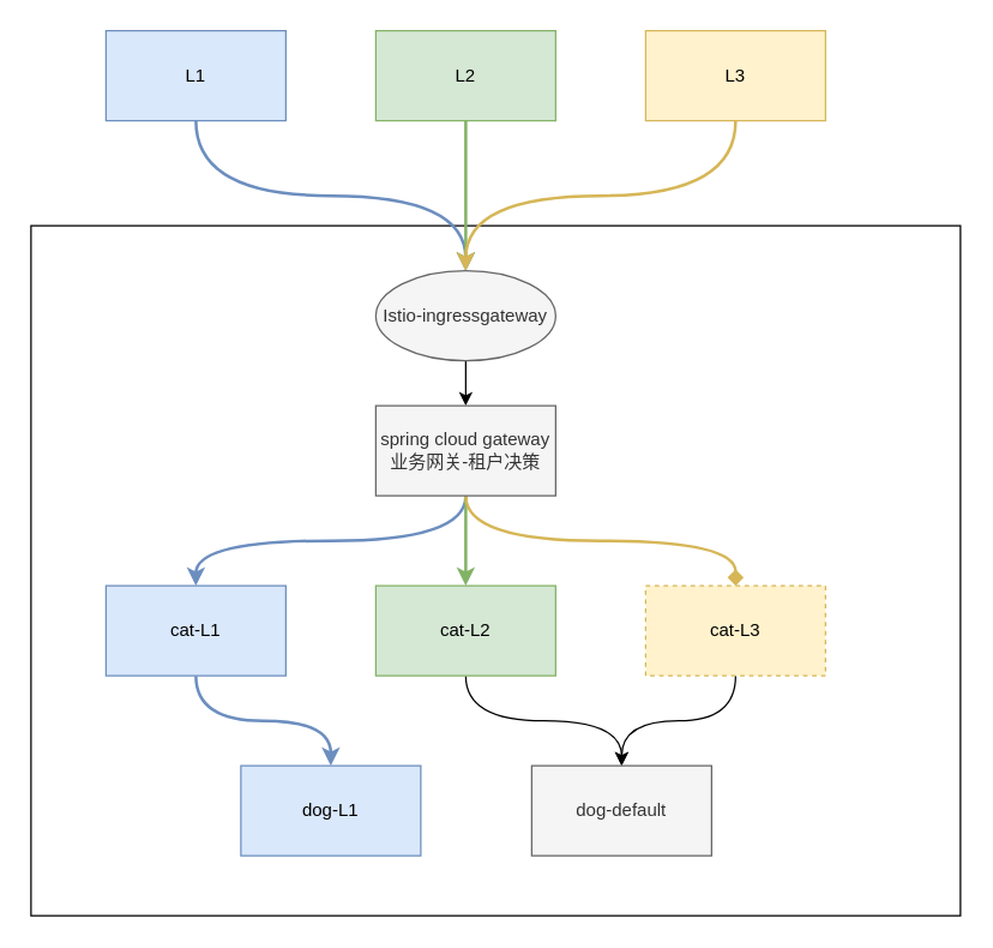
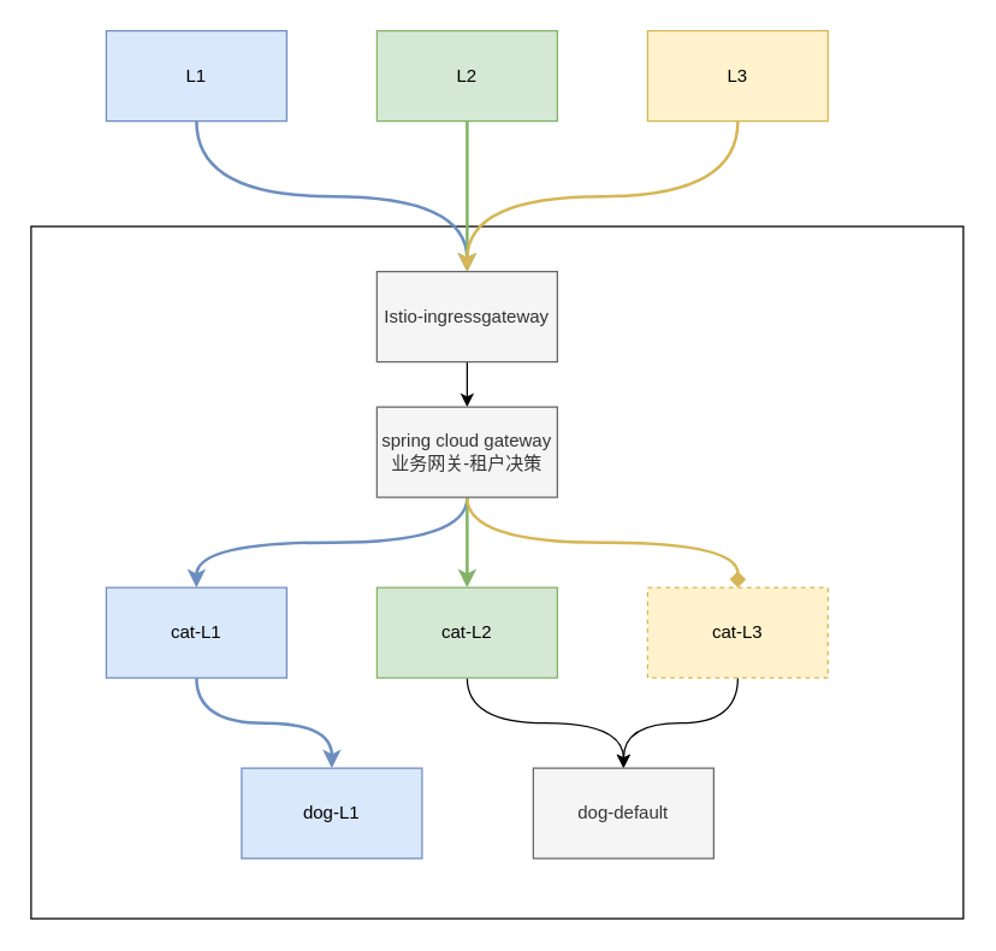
- <mxCell id="13" value="Istio-ingressgateway" style="ellipse;whiteSpace=wrap;html=1;fillColor=#f5f5f5;fontColor=#333333;strokeColor=#666666;" vertex="1" parent="1"><mxGeometry x="250" y="180" width="120" height="60" as="geometry" /></mxCell>
+ <mxCell id="13" value="Istio-ingressgateway" style="rounded=0;whiteSpace=wrap;html=1;fillColor=#f5f5f5;fontColor=#333333;strokeColor=#666666;" vertex="1" parent="1"><mxGeometry x="250" y="180" width="120" height="60" as="geometry" /></mxCell>
